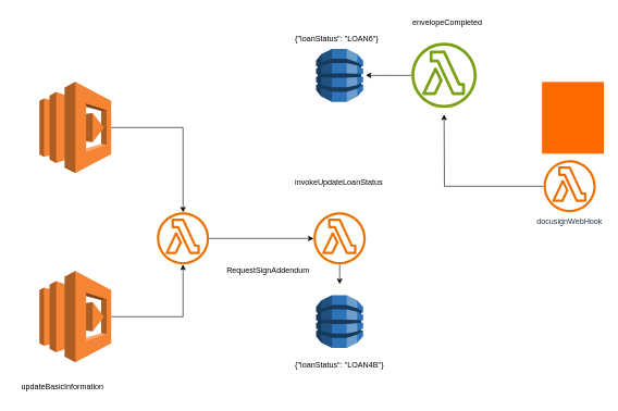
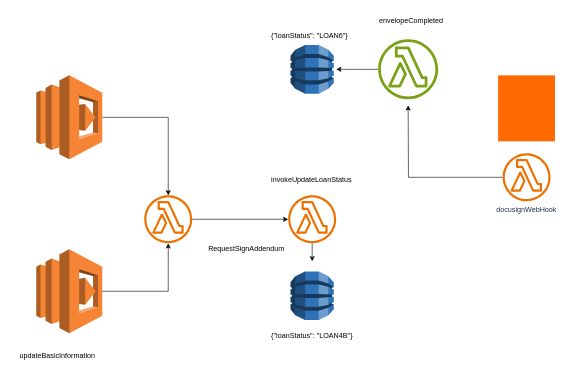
- <mxCell id="12" value="invokeUpdateLoanStatus" style="text;whiteSpace=wrap;html=1;" vertex="1" parent="1"><mxGeometry x="450" y="265" width="170" height="40" as="geometry" /></mxCell>
+ <mxCell id="12" value="invokeUpdateLoanStatus" style="text;whiteSpace=wrap;html=1;" vertex="1" parent="1"><mxGeometry x="450" y="285" width="170" height="40" as="geometry" /></mxCell>
- <mxCell id="17" value="docusignWebHook" style="sketch=0;outlineConnect=0;fontColor=#232F3E;gradientColor=none;fillColor=#ED7100;strokeColor=none;dashed=0;verticalLabelPosition=bottom;verticalAlign=top;align=center;html=1;fontSize=12;fontStyle=0;aspect=fixed;pointerEvents=1;shape=mxgraph.aws4.lambda_function;" vertex="1" parent="1"><mxGeometry x="832.43" y="245" width="80" height="80" as="geometry" /></mxCell>
+ <mxCell id="17" value="docusignWebHook" style="sketch=0;outlineConnect=0;fontColor=#232F3E;gradientColor=none;fillColor=#ED7100;strokeColor=none;dashed=0;verticalLabelPosition=bottom;verticalAlign=top;align=center;html=1;fontSize=12;fontStyle=0;aspect=fixed;pointerEvents=1;shape=mxgraph.aws4.lambda_function;" vertex="1" parent="1"><mxGeometry x="837.43" y="255" width="80" height="80" as="geometry" /></mxCell>
